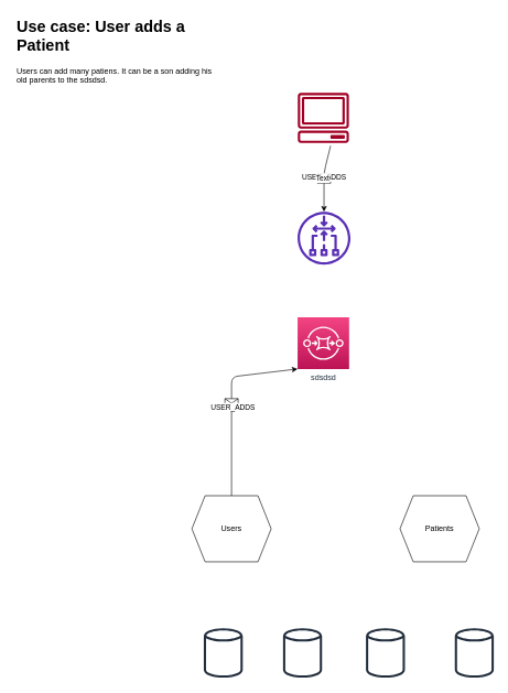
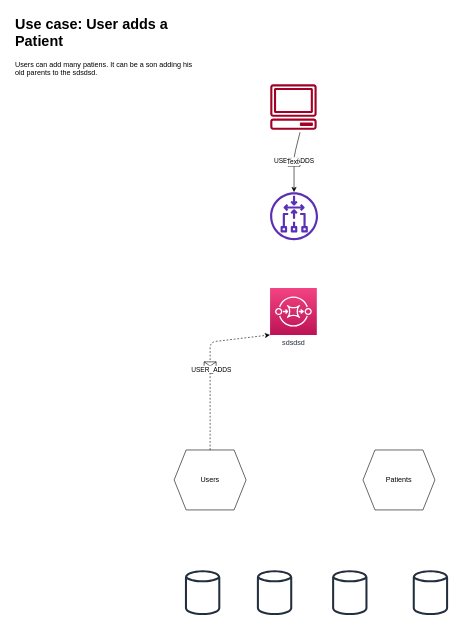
- <mxCell id="12" value="" style="endArrow=classic;html=1;entryX=0;entryY=1;entryDx=0;entryDy=0;entryPerimeter=0;exitX=0.5;exitY=0;exitDx=0;exitDy=0;" edge="1" parent="1" source="9" target="8"><mxGeometry relative="1" as="geometry"><mxPoint x="330" y="570" as="sourcePoint" /><mxPoint x="430" y="570" as="targetPoint" /><Array as="points"><mxPoint x="350" y="570" /></Array></mxGeometry></mxCell>
+ <mxCell id="12" value="" style="endArrow=classic;html=1;entryX=0;entryY=1;entryDx=0;entryDy=0;entryPerimeter=0;exitX=0.5;exitY=0;exitDx=0;exitDy=0;dashed=1;" edge="1" parent="1" source="9" target="8"><mxGeometry relative="1" as="geometry"><mxPoint x="330" y="570" as="sourcePoint" /><mxPoint x="430" y="570" as="targetPoint" /><Array as="points"><mxPoint x="350" y="570" /></Array></mxGeometry></mxCell>
